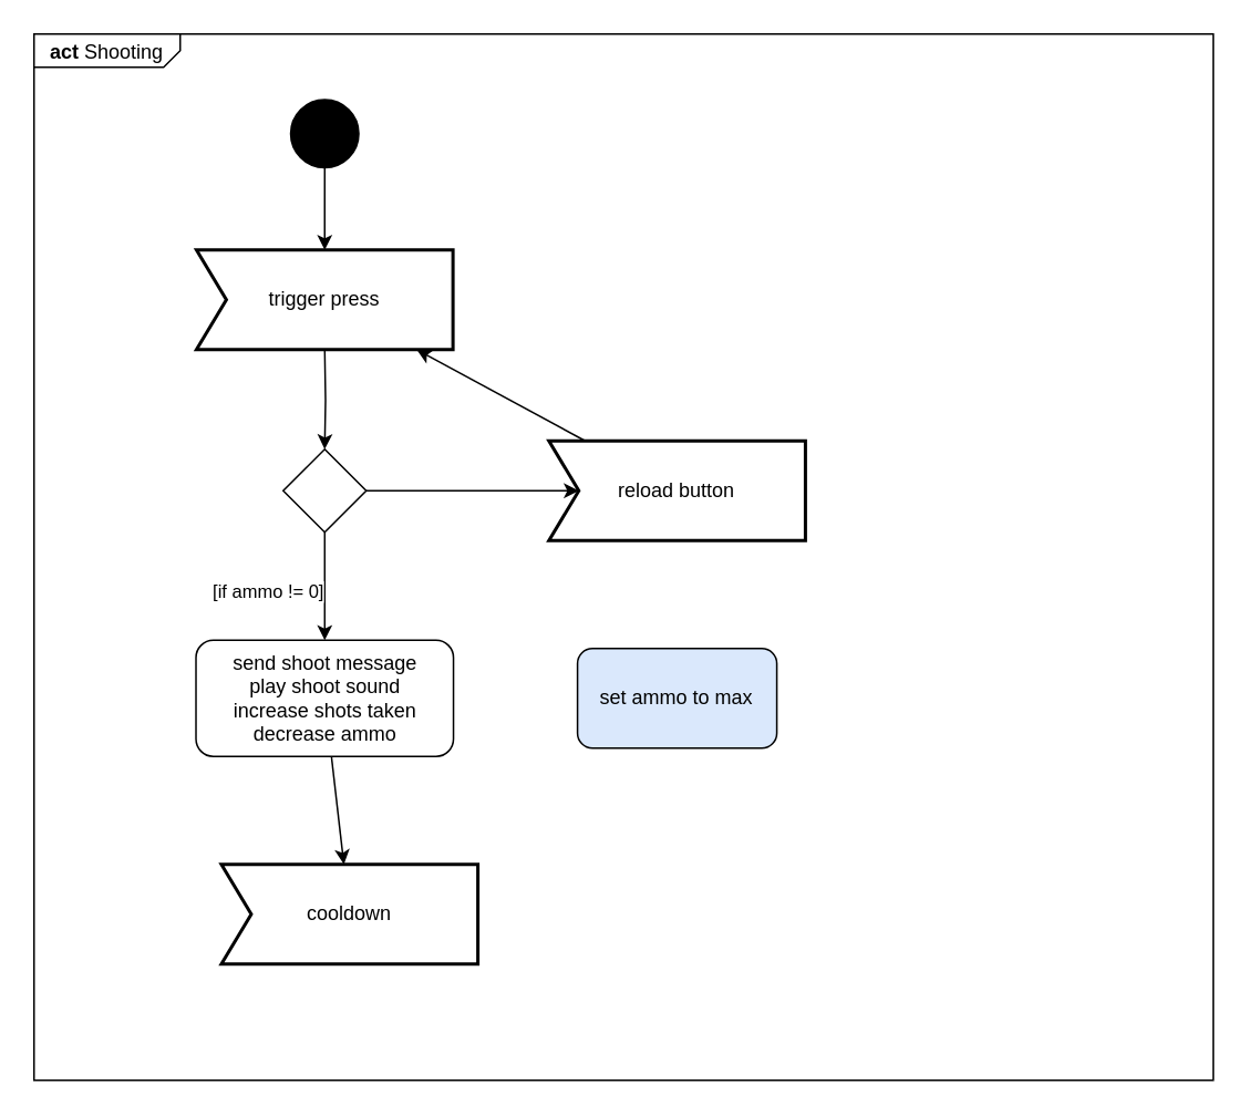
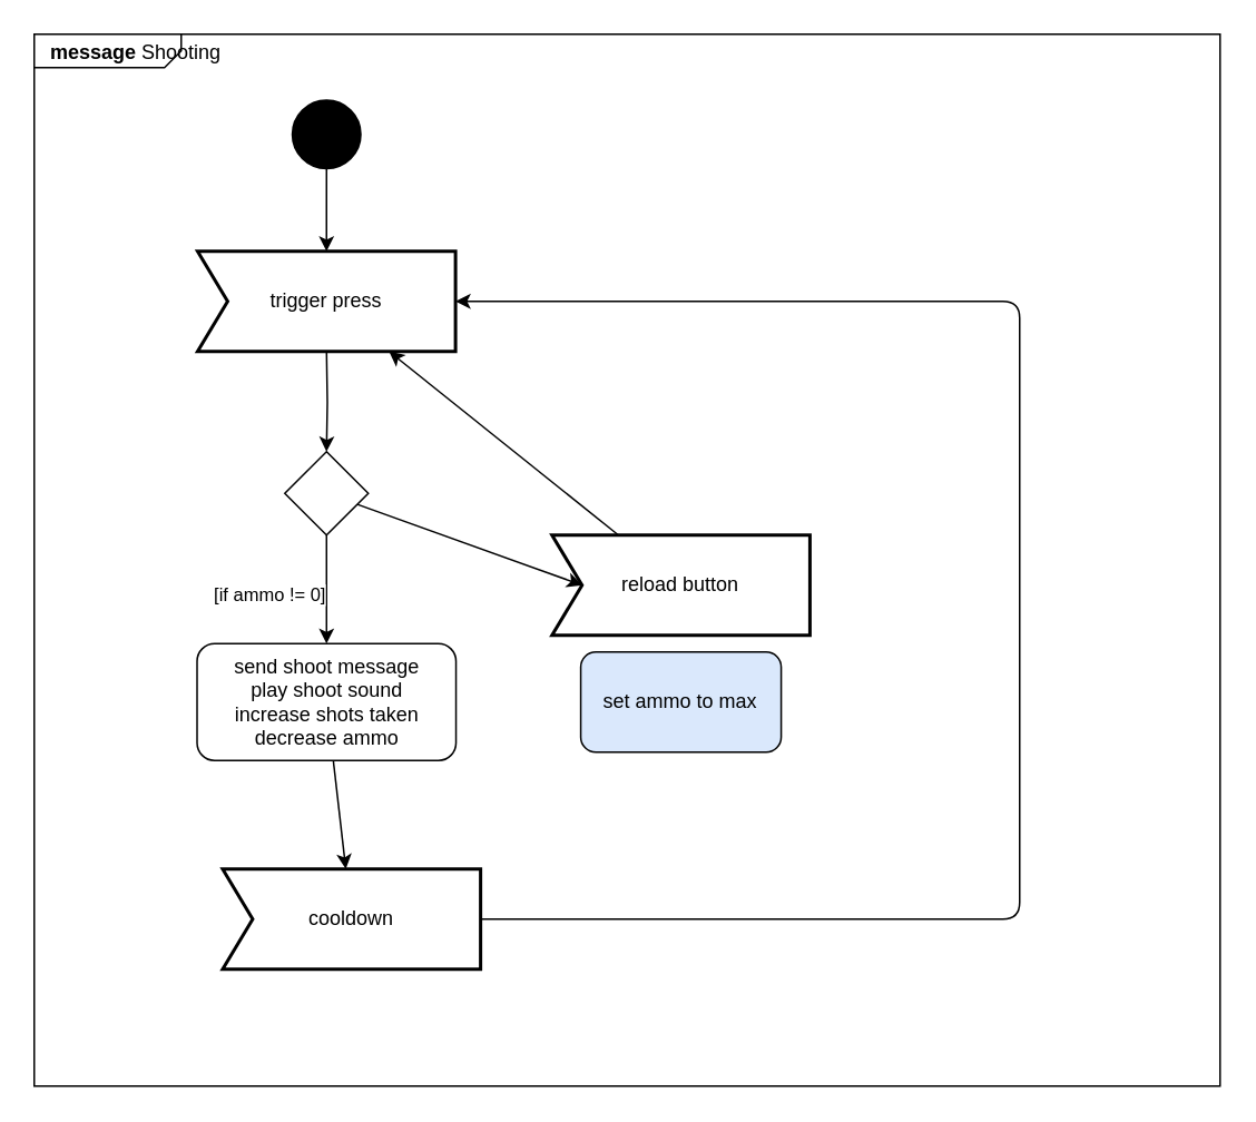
- <mxCell id="2" value="&lt;p style=&quot;margin:0px;margin-top:4px;margin-left:10px;text-align:left;&quot;&gt;&lt;b&gt;act&lt;/b&gt;&amp;nbsp;Shooting&lt;/p&gt;" style="html=1;shape=mxgraph.sysml.package;labelX=88;align=left;spacingLeft=10;overflow=fill;recursiveResize=0;container=0;" parent="1" vertex="1"><mxGeometry x="20" y="20" width="710" height="630" as="geometry" /></mxCell>
+ <mxCell id="2" value="&lt;p style=&quot;margin:0px;margin-top:4px;margin-left:10px;text-align:left;&quot;&gt;&lt;b&gt;message&lt;/b&gt;&amp;nbsp;Shooting&lt;/p&gt;" style="html=1;shape=mxgraph.sysml.package;labelX=88;align=left;spacingLeft=10;overflow=fill;recursiveResize=0;container=0;" parent="1" vertex="1"><mxGeometry x="20" y="20" width="710" height="630" as="geometry" /></mxCell>
- <mxCell id="14" value="reload button" style="html=1;shape=mxgraph.sysml.accEvent;strokeWidth=2;whiteSpace=wrap;align=center;" parent="1" vertex="1"><mxGeometry x="330" y="265" width="154.44" height="60" as="geometry" /></mxCell>
+ <mxCell id="14" value="reload button" style="html=1;shape=mxgraph.sysml.accEvent;strokeWidth=2;whiteSpace=wrap;align=center;" parent="1" vertex="1"><mxGeometry x="330" y="320" width="154.44" height="60" as="geometry" /></mxCell>
+ <mxCell id="17" value="" style="endArrow=classic;html=1;rounded=1;" parent="1" source="11" target="10" edge="1"><mxGeometry width="50" height="50" relative="1" as="geometry"><mxPoint x="470" y="410" as="sourcePoint" /><mxPoint x="520" y="360" as="targetPoint" /><Array as="points"><mxPoint x="610" y="550" /><mxPoint x="610" y="370" /><mxPoint x="610" y="180" /></Array></mxGeometry></mxCell>
